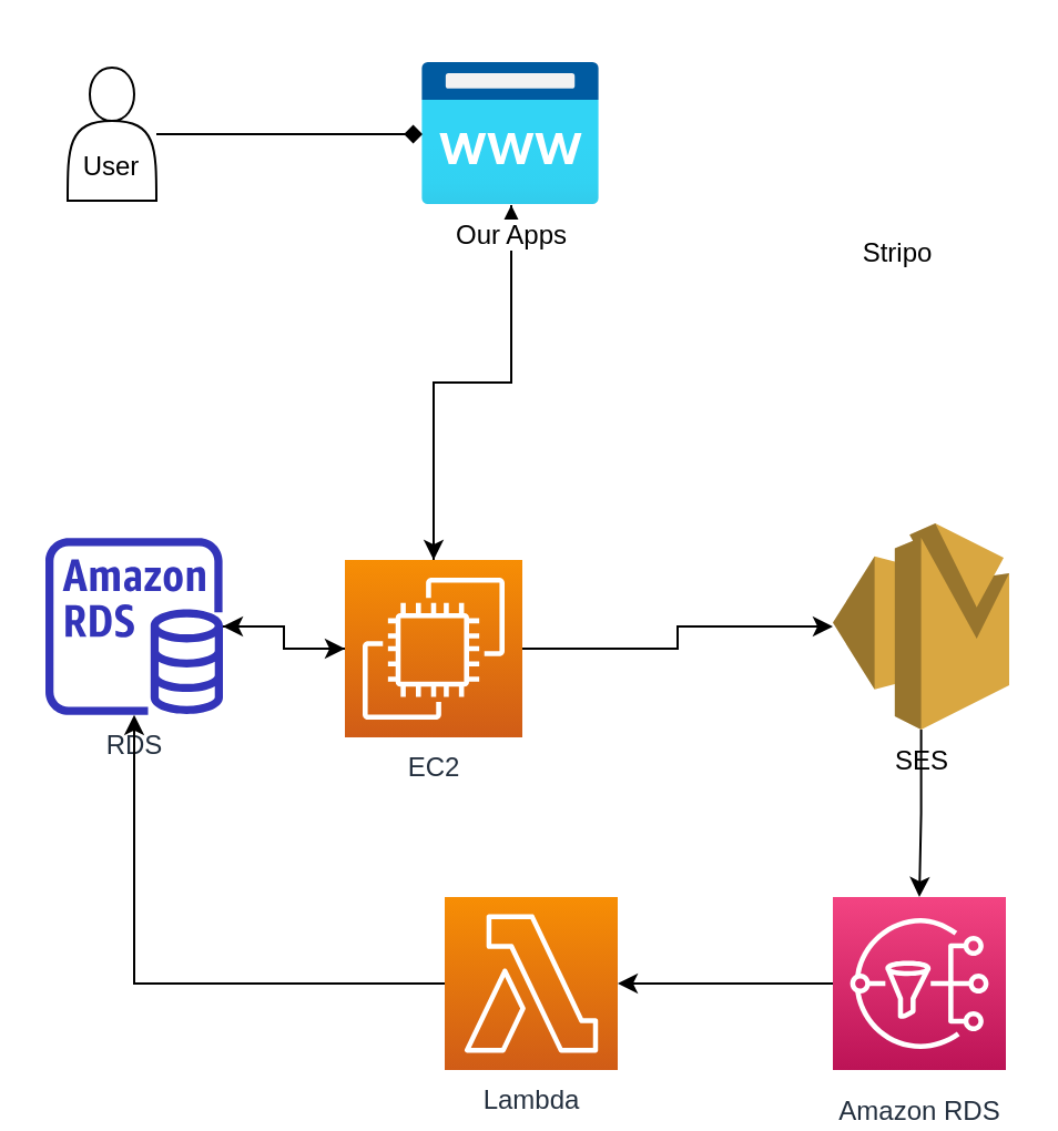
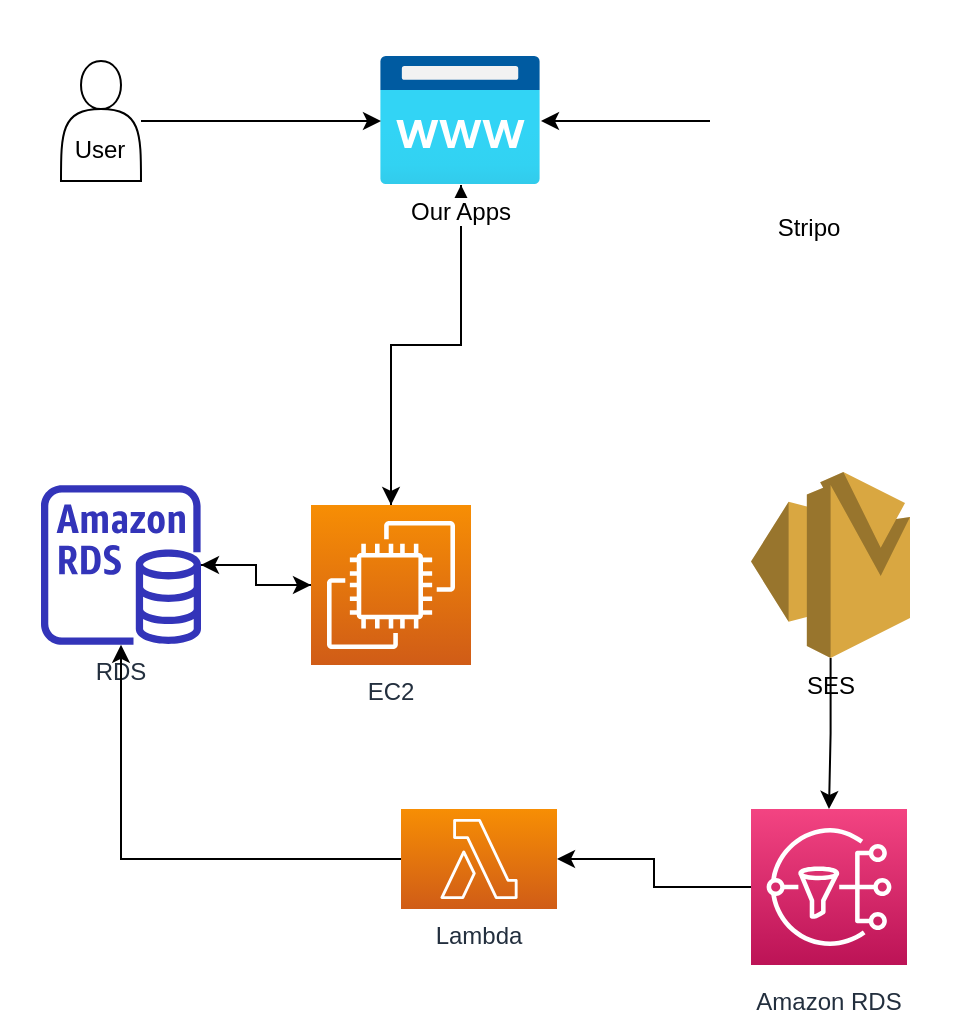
- <mxCell id="18" style="edgeStyle=orthogonalEdgeStyle;rounded=0;orthogonalLoop=1;jettySize=auto;html=1;endArrow=diamond;" edge="1" parent="1" source="19" target="15"><mxGeometry relative="1" as="geometry" /></mxCell>
+ <mxCell id="18" style="edgeStyle=orthogonalEdgeStyle;rounded=0;orthogonalLoop=1;jettySize=auto;html=1;" edge="1" parent="1" source="19" target="15"><mxGeometry relative="1" as="geometry" /></mxCell>
+ <mxCell id="12" style="edgeStyle=orthogonalEdgeStyle;rounded=0;orthogonalLoop=1;jettySize=auto;html=1;" edge="1" parent="1" source="13" target="15"><mxGeometry relative="1" as="geometry" /></mxCell>
- <mxCell id="7" style="edgeStyle=orthogonalEdgeStyle;rounded=0;orthogonalLoop=1;jettySize=auto;html=1;" edge="1" parent="1" source="9" target="17"><mxGeometry relative="1" as="geometry" /></mxCell>
- <mxCell id="11" value="Lambda" style="points=[[0,0,0],[0.25,0,0],[0.5,0,0],[0.75,0,0],[1,0,0],[0,1,0],[0.25,1,0],[0.5,1,0],[0.75,1,0],[1,1,0],[0,0.25,0],[0,0.5,0],[0,0.75,0],[1,0.25,0],[1,0.5,0],[1,0.75,0]];outlineConnect=0;fontColor=#232F3E;gradientColor=#F78E04;gradientDirection=north;fillColor=#D05C17;strokeColor=#ffffff;dashed=0;verticalLabelPosition=bottom;verticalAlign=top;align=center;html=1;fontSize=12;fontStyle=0;aspect=fixed;shape=mxgraph.aws4.resourceIcon;resIcon=mxgraph.aws4.lambda;" vertex="1" parent="1"><mxGeometry x="200" y="404" width="78" height="78" as="geometry" /></mxCell>
+ <mxCell id="11" value="Lambda" style="points=[[0,0,0],[0.25,0,0],[0.5,0,0],[0.75,0,0],[1,0,0],[0,1,0],[0.25,1,0],[0.5,1,0],[0.75,1,0],[1,1,0],[0,0.25,0],[0,0.5,0],[0,0.75,0],[1,0.25,0],[1,0.5,0],[1,0.75,0]];outlineConnect=0;fontColor=#232F3E;gradientColor=#F78E04;gradientDirection=north;fillColor=#D05C17;strokeColor=#ffffff;dashed=0;verticalLabelPosition=bottom;verticalAlign=top;align=center;html=1;fontSize=12;fontStyle=0;aspect=fixed;shape=mxgraph.aws4.resourceIcon;resIcon=mxgraph.aws4.lambda;" vertex="1" parent="1"><mxGeometry x="200" y="404" width="78" height="50" as="geometry" /></mxCell>
